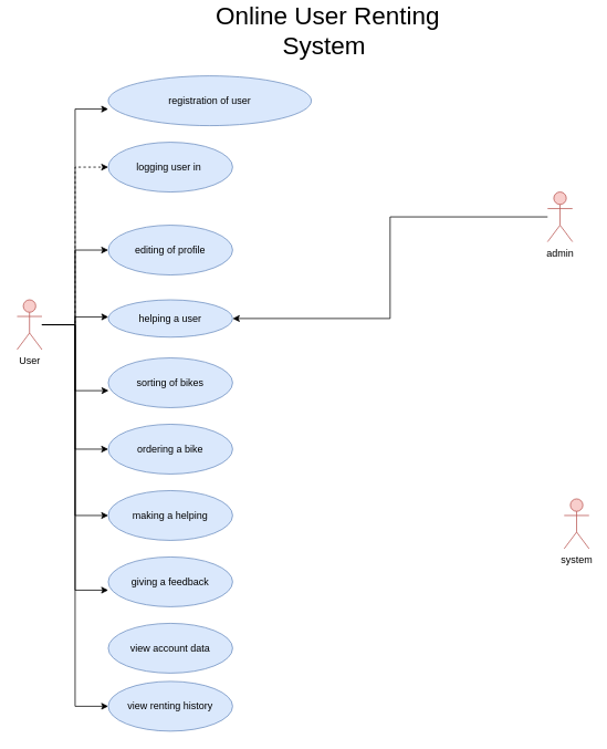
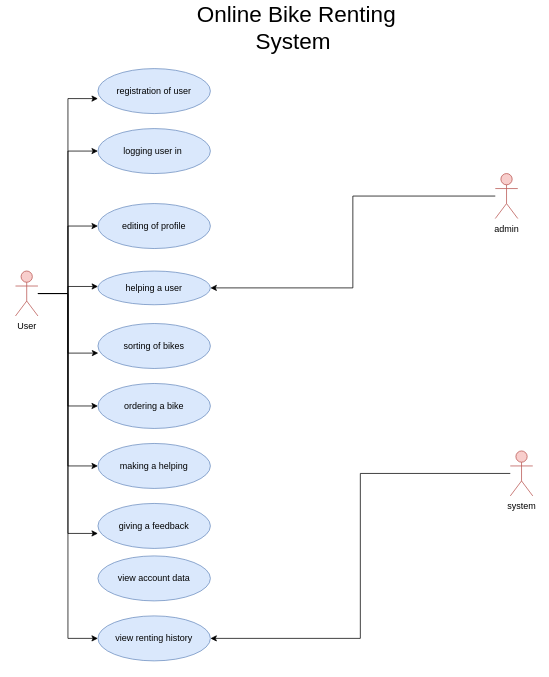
- <mxCell id="27" value="&lt;font style=&quot;font-size: 30px;&quot;&gt;Online User Renting System&amp;nbsp;&lt;/font&gt;" style="text;html=1;strokeColor=none;fillColor=none;align=center;verticalAlign=middle;whiteSpace=wrap;rounded=0;" vertex="1" parent="1"><mxGeometry x="250" y="20" width="290" height="30" as="geometry" /></mxCell>
+ <mxCell id="27" value="&lt;font style=&quot;font-size: 30px;&quot;&gt;Online Bike Renting System&amp;nbsp;&lt;/font&gt;" style="text;html=1;strokeColor=none;fillColor=none;align=center;verticalAlign=middle;whiteSpace=wrap;rounded=0;" vertex="1" parent="1"><mxGeometry x="250" y="20" width="290" height="30" as="geometry" /></mxCell>
- <mxCell id="16" value="registration of user" style="ellipse;whiteSpace=wrap;html=1;fillColor=#dae8fc;strokeColor=#6c8ebf;" vertex="1" parent="1"><mxGeometry x="130" y="90" width="245" height="60" as="geometry" /></mxCell>
+ <mxCell id="16" value="registration of user" style="ellipse;whiteSpace=wrap;html=1;fillColor=#dae8fc;strokeColor=#6c8ebf;" vertex="1" parent="1"><mxGeometry x="130" y="90" width="150" height="60" as="geometry" /></mxCell>
- <mxCell id="3" style="edgeStyle=orthogonalEdgeStyle;rounded=0;orthogonalLoop=1;jettySize=auto;html=1;entryX=0;entryY=0.5;entryDx=0;entryDy=0;dashed=1;" edge="1" parent="1" source="11" target="18"><mxGeometry relative="1" as="geometry" /></mxCell>
+ <mxCell id="3" style="edgeStyle=orthogonalEdgeStyle;rounded=0;orthogonalLoop=1;jettySize=auto;html=1;entryX=0;entryY=0.5;entryDx=0;entryDy=0;" edge="1" parent="1" source="11" target="18"><mxGeometry relative="1" as="geometry" /></mxCell>
+ <mxCell id="14" style="edgeStyle=orthogonalEdgeStyle;rounded=0;orthogonalLoop=1;jettySize=auto;html=1;entryX=1;entryY=0.5;entryDx=0;entryDy=0;" edge="1" parent="1" source="15" target="25"><mxGeometry relative="1" as="geometry" /></mxCell>
- <mxCell id="24" value="view account data" style="ellipse;whiteSpace=wrap;html=1;fillColor=#dae8fc;strokeColor=#6c8ebf;" vertex="1" parent="1"><mxGeometry x="130" y="750" width="150" height="60" as="geometry" /></mxCell>
+ <mxCell id="24" value="view account data" style="ellipse;whiteSpace=wrap;html=1;fillColor=#dae8fc;strokeColor=#6c8ebf;" vertex="1" parent="1"><mxGeometry x="130" y="740" width="150" height="60" as="geometry" /></mxCell>
